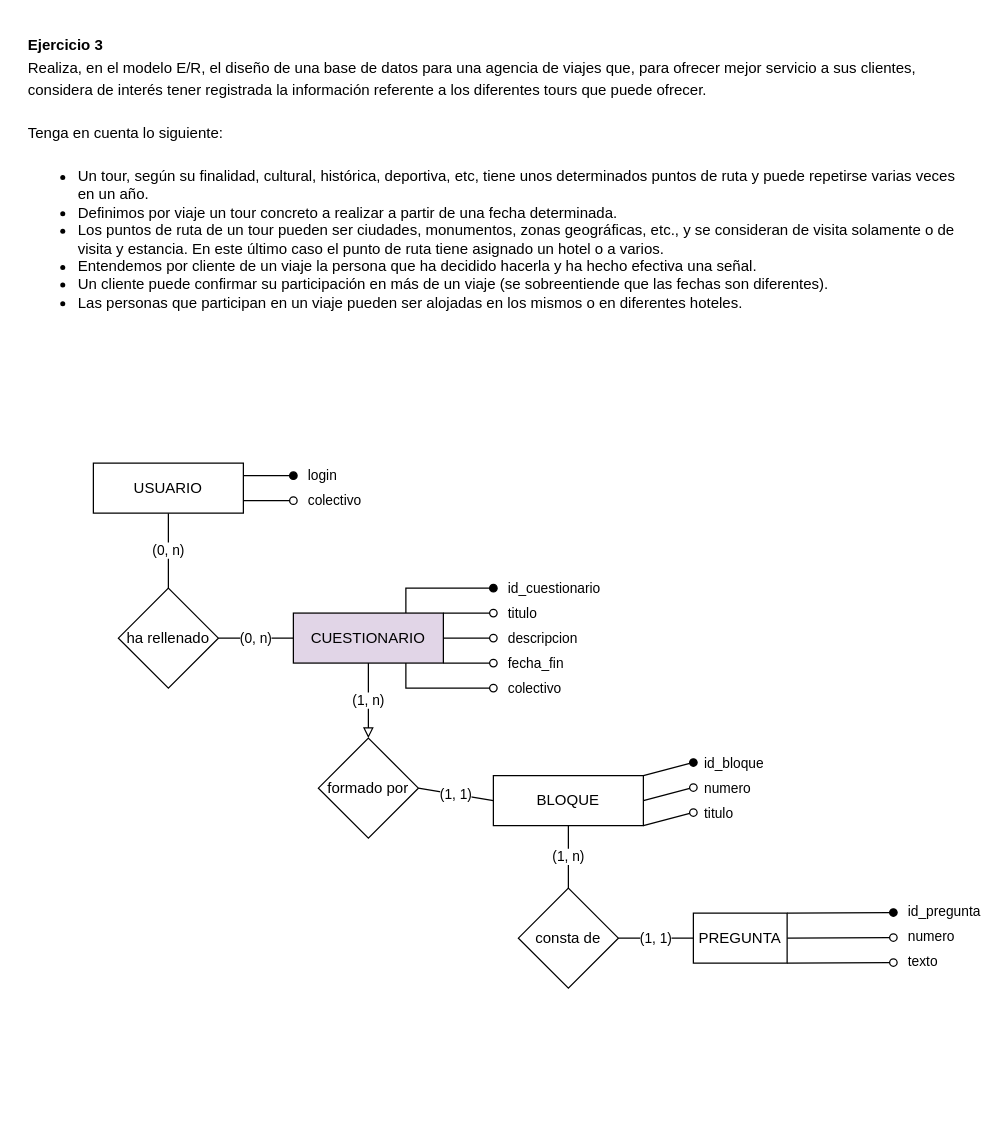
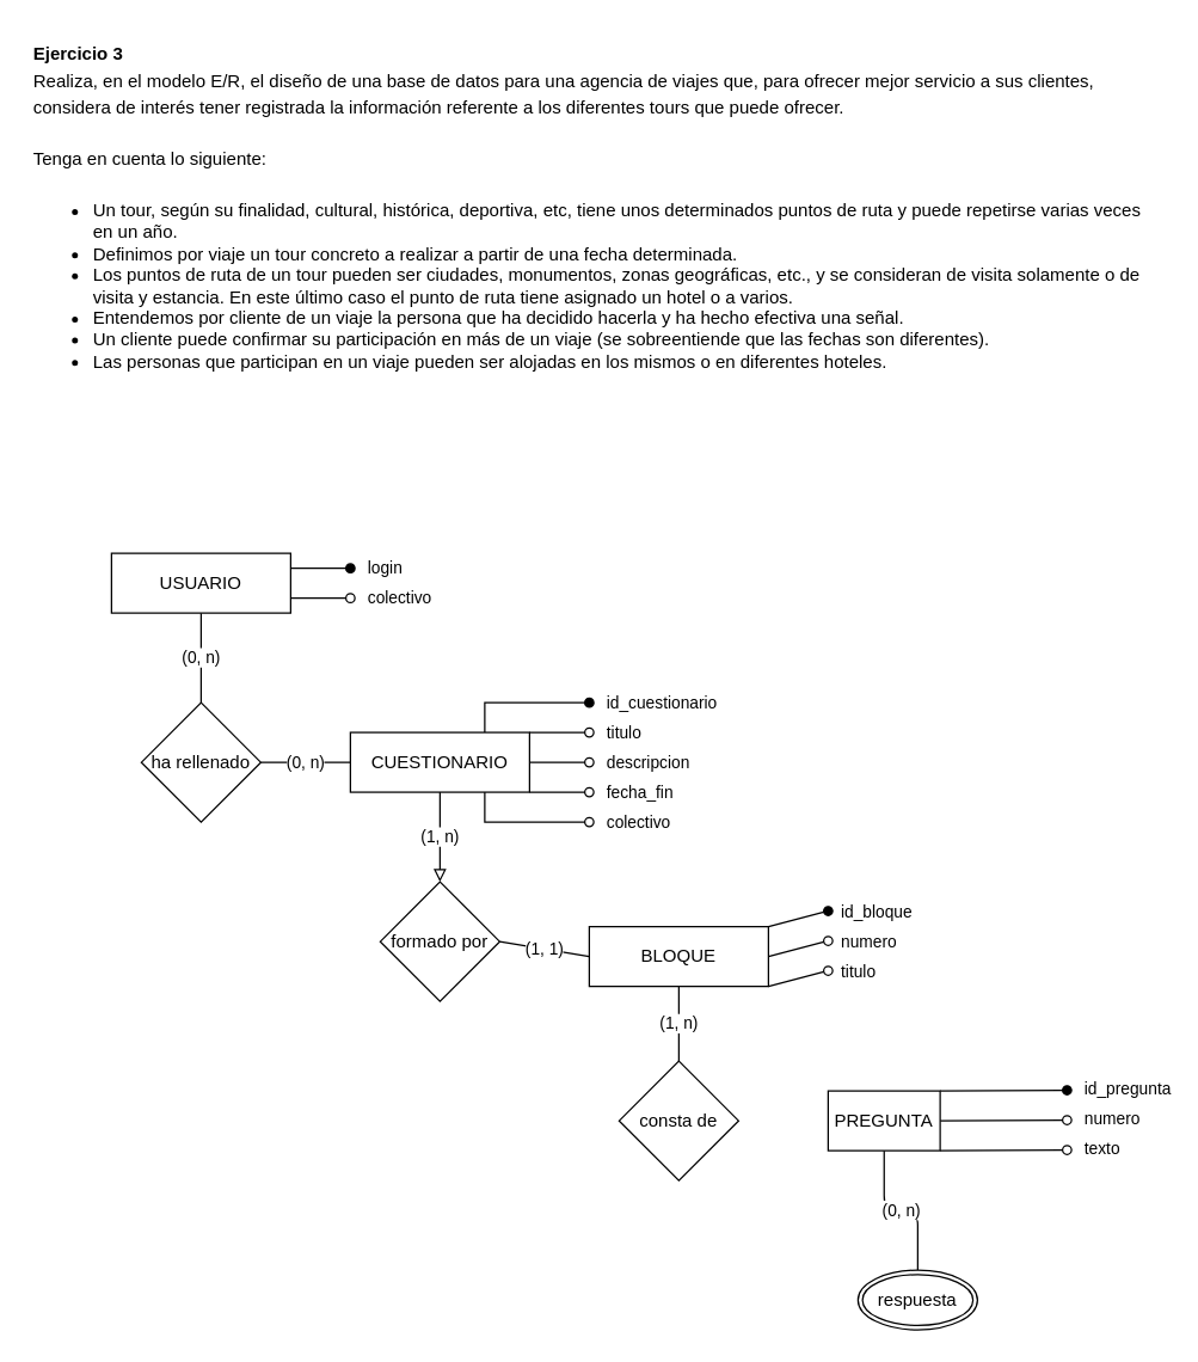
- <mxCell id="12" value="CUESTIONARIO" style="whiteSpace=wrap;html=1;align=center;fillColor=#e1d5e7;" parent="1" vertex="1"><mxGeometry x="234" y="489.96" width="120" height="40" as="geometry" /></mxCell>
+ <mxCell id="12" value="CUESTIONARIO" style="whiteSpace=wrap;html=1;align=center;" parent="1" vertex="1"><mxGeometry x="234" y="489.96" width="120" height="40" as="geometry" /></mxCell>
- <mxCell id="27" value="(1, 1)" style="edgeStyle=none;rounded=0;orthogonalLoop=1;jettySize=auto;html=1;exitX=1;exitY=0.5;exitDx=0;exitDy=0;startArrow=none;startFill=0;endArrow=none;endFill=0;entryX=0;entryY=0.5;entryDx=0;entryDy=0;" parent="1" source="28" target="24" edge="1"><mxGeometry relative="1" as="geometry"><mxPoint x="424" y="920" as="sourcePoint" /><mxPoint x="494" y="850" as="targetPoint" /></mxGeometry></mxCell>
+ <mxCell id="25" value="(0, n)" style="edgeStyle=orthogonalEdgeStyle;curved=0;rounded=1;sketch=0;orthogonalLoop=1;jettySize=auto;html=1;entryX=0.5;entryY=1;entryDx=0;entryDy=0;endArrow=none;endFill=0;exitX=0.5;exitY=0;exitDx=0;exitDy=0;" parent="1" source="29" target="24" edge="1"><mxGeometry relative="1" as="geometry"><mxPoint x="614" y="810" as="sourcePoint" /></mxGeometry></mxCell>
+ <mxCell id="29" value="respuesta" style="ellipse;shape=doubleEllipse;margin=3;whiteSpace=wrap;html=1;align=center;rounded=0;sketch=0;" parent="1" vertex="1"><mxGeometry x="574" y="850" width="80" height="40" as="geometry" /></mxCell>
